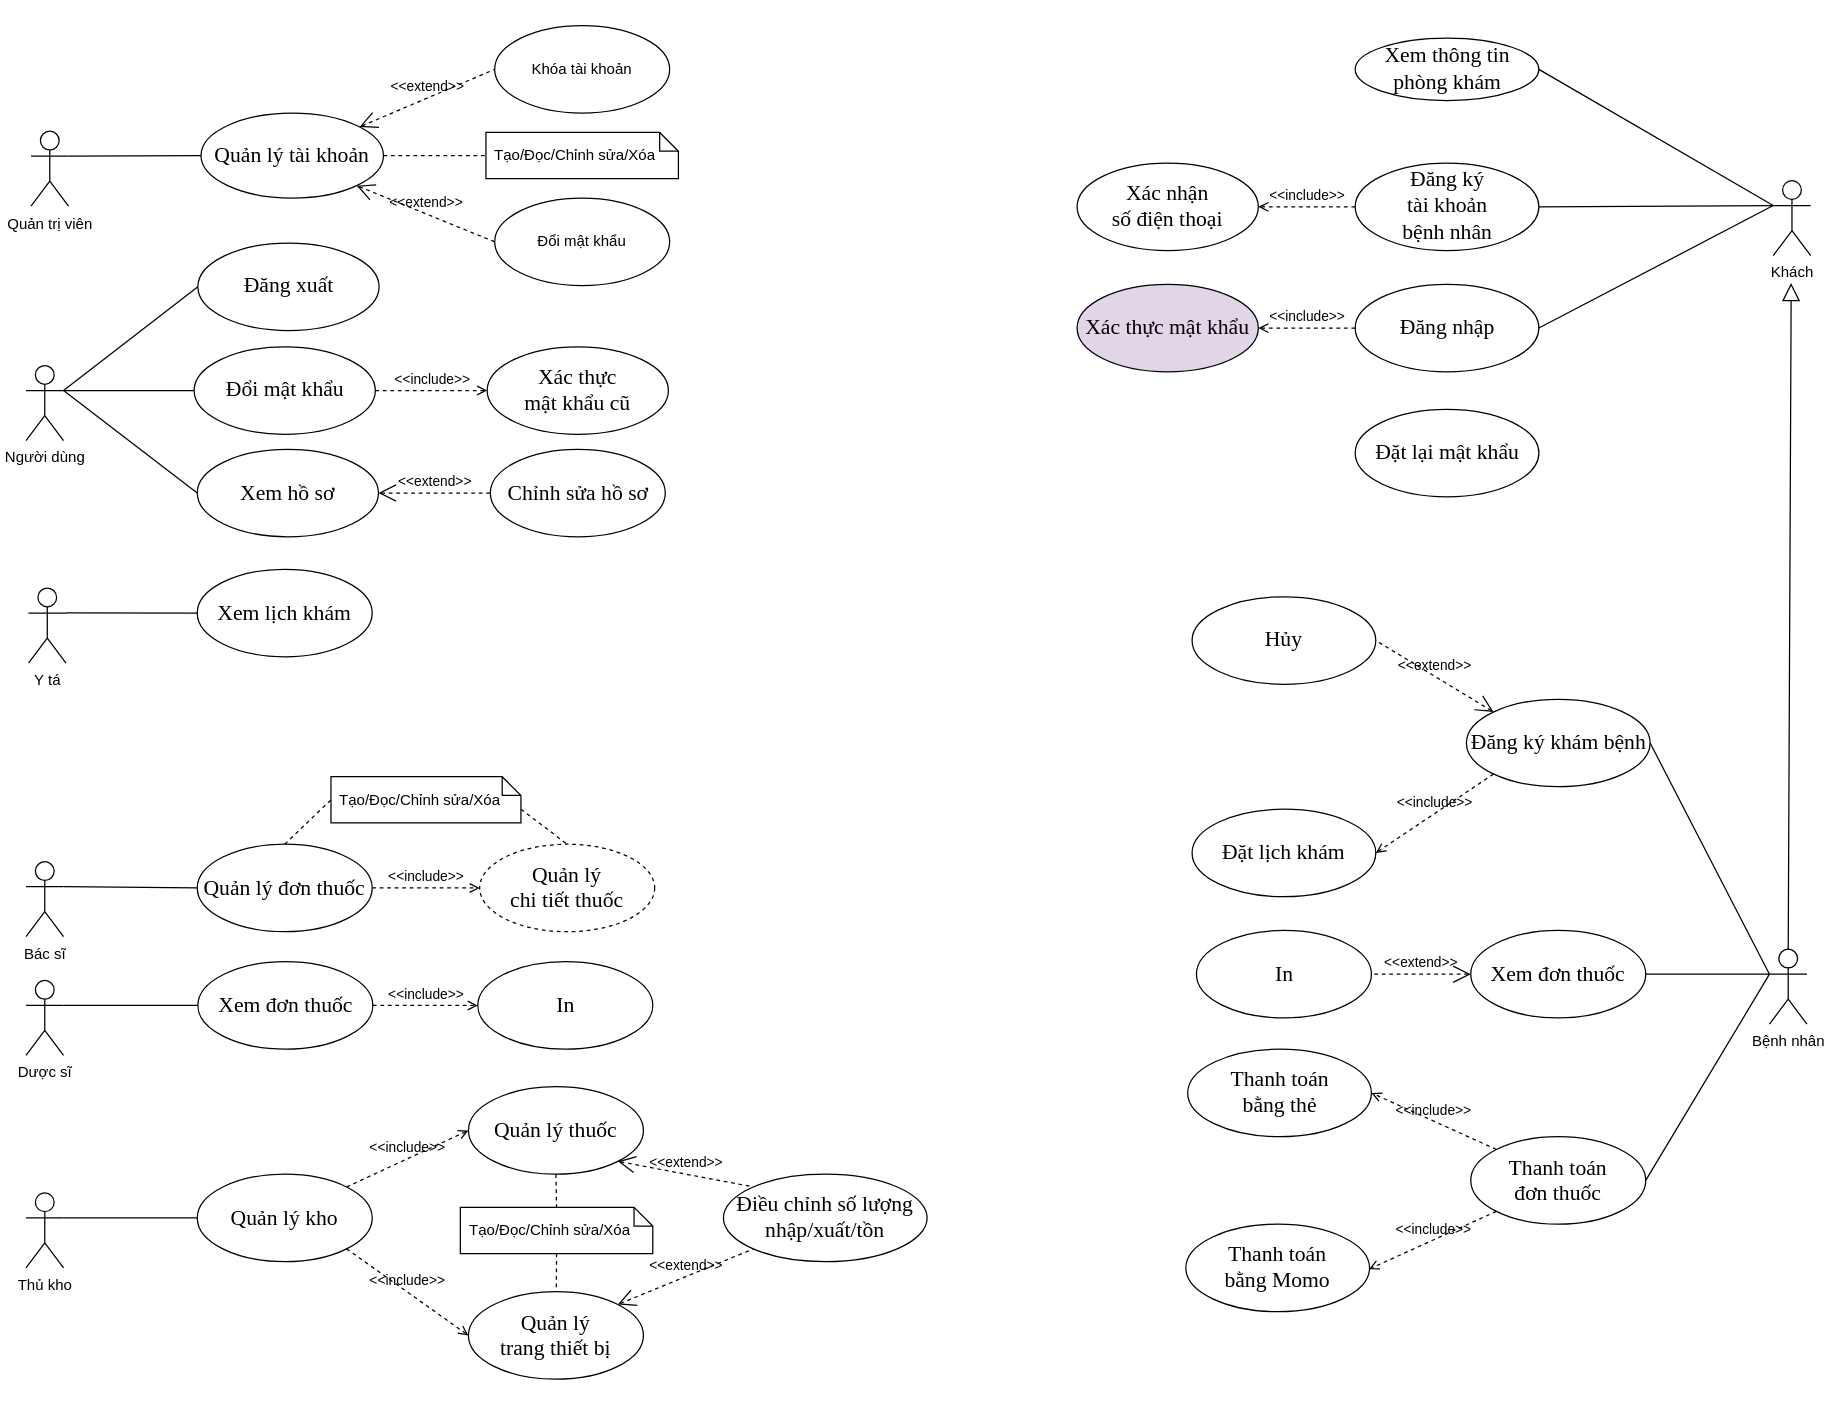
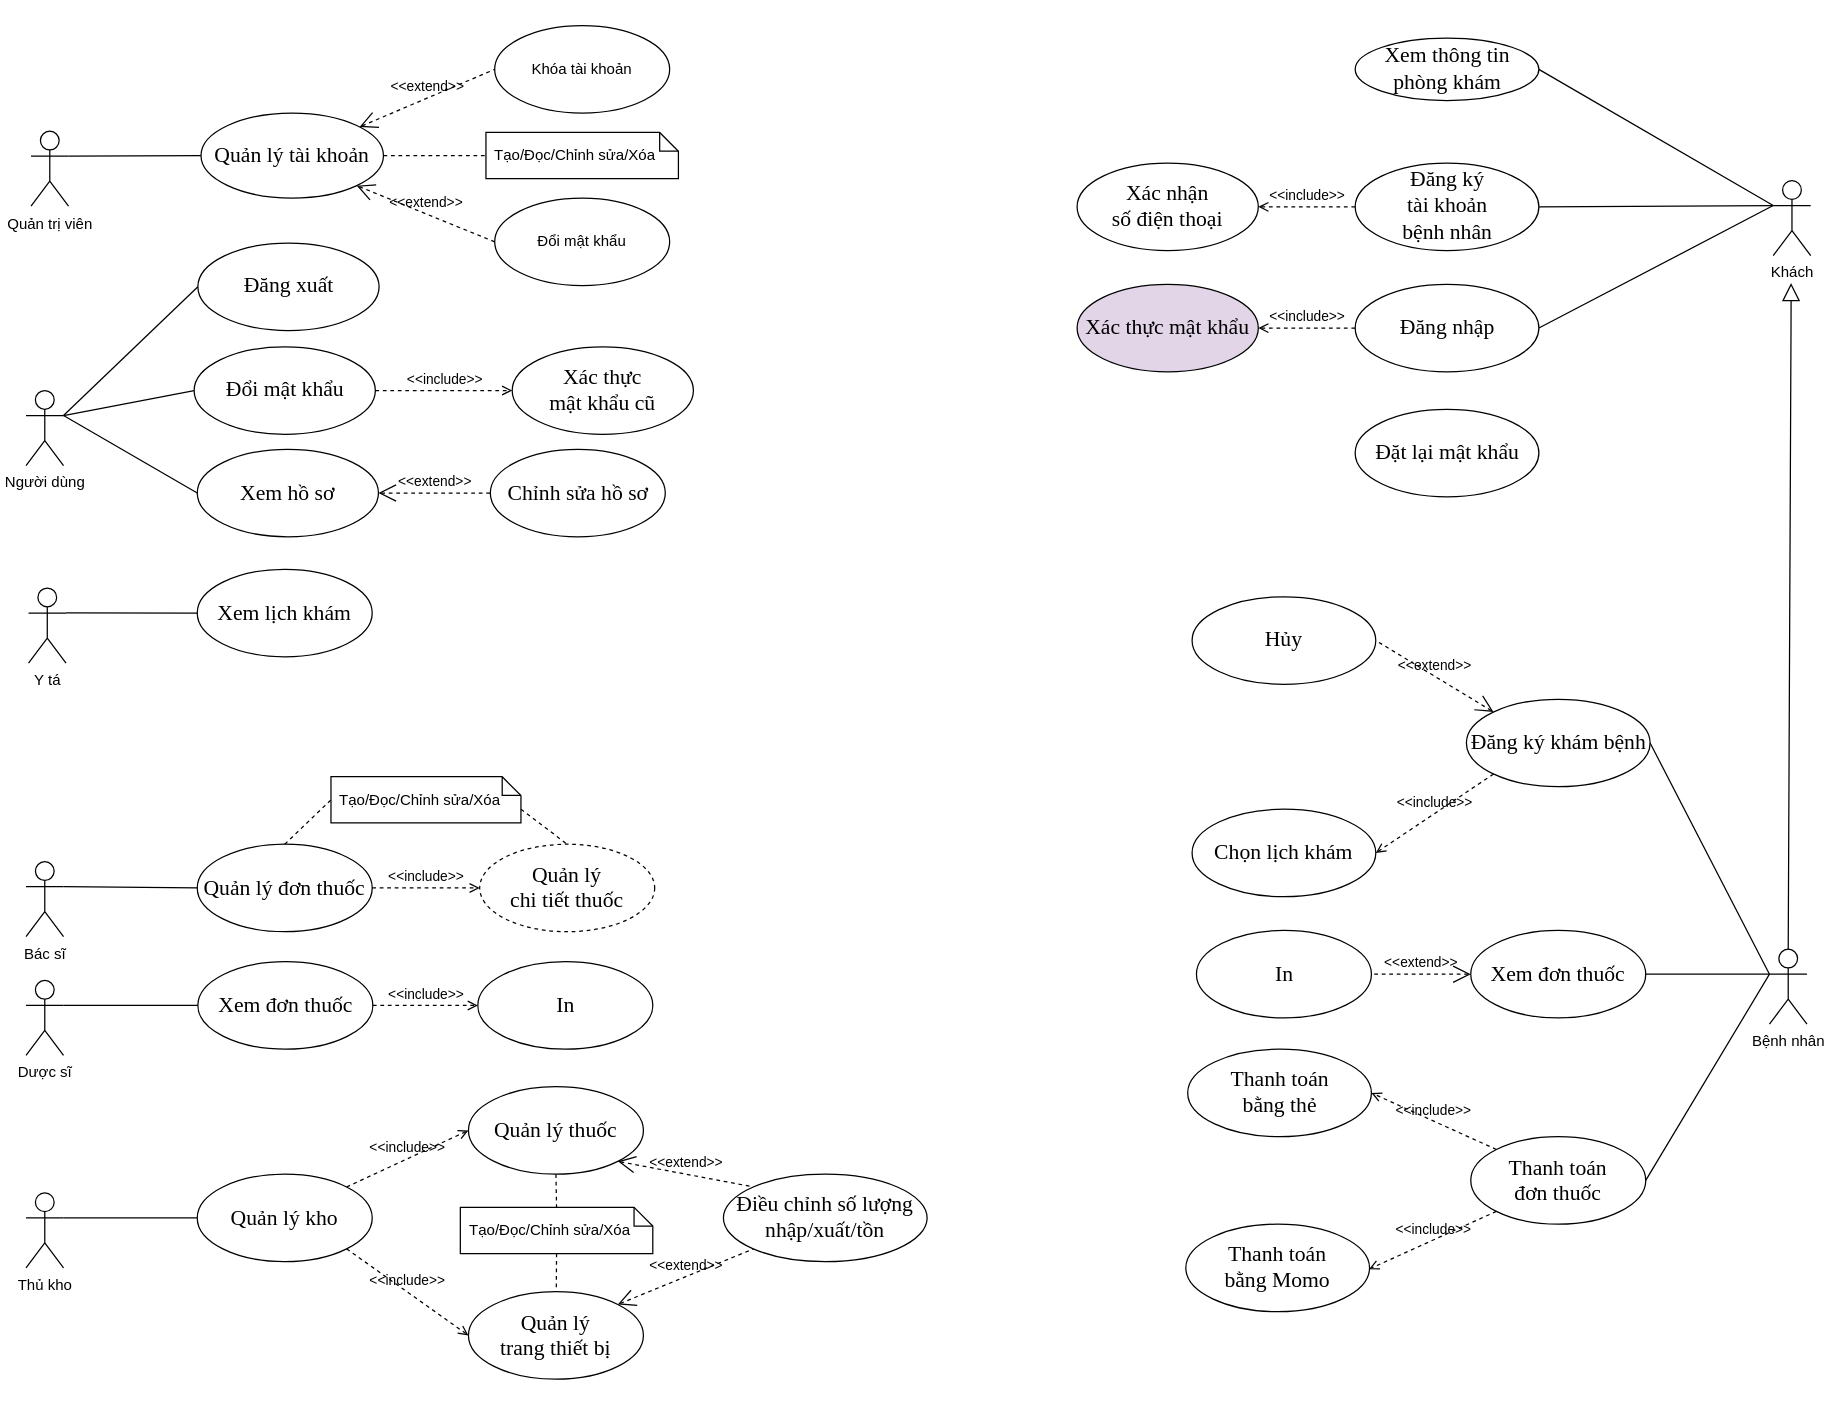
- <mxCell id="44" value="&lt;font face=&quot;times new roman, serif&quot;&gt;&lt;span style=&quot;font-size: 17.333px&quot;&gt;Xác thực&lt;br&gt;mật khẩu cũ&lt;/span&gt;&lt;/font&gt;" style="ellipse;whiteSpace=wrap;html=1;" parent="1" vertex="1"><mxGeometry x="389" y="277" width="145" height="70" as="geometry" /></mxCell>
+ <mxCell id="44" value="&lt;font face=&quot;times new roman, serif&quot;&gt;&lt;span style=&quot;font-size: 17.333px&quot;&gt;Xác thực&lt;br&gt;mật khẩu cũ&lt;/span&gt;&lt;/font&gt;" style="ellipse;whiteSpace=wrap;html=1;" parent="1" vertex="1"><mxGeometry x="409" y="277" width="145" height="70" as="geometry" /></mxCell>
- <mxCell id="5" value="Người dùng" style="shape=umlActor;verticalLabelPosition=bottom;verticalAlign=top;html=1;" parent="1" vertex="1"><mxGeometry x="20" y="292" width="30" height="60" as="geometry" /></mxCell>
+ <mxCell id="5" value="Người dùng" style="shape=umlActor;verticalLabelPosition=bottom;verticalAlign=top;html=1;" parent="1" vertex="1"><mxGeometry x="20" y="312" width="30" height="60" as="geometry" /></mxCell>
- <mxCell id="24" value="&lt;font face=&quot;times new roman, serif&quot;&gt;&lt;span style=&quot;font-size: 17.333px&quot;&gt;Đặt lịch khám&lt;/span&gt;&lt;/font&gt;" style="ellipse;whiteSpace=wrap;html=1;" parent="1" vertex="1"><mxGeometry x="953" y="647" width="147" height="70" as="geometry" /></mxCell>
+ <mxCell id="24" value="&lt;font face=&quot;times new roman, serif&quot;&gt;&lt;span style=&quot;font-size: 17.333px&quot;&gt;Chọn lịch khám&lt;/span&gt;&lt;/font&gt;" style="ellipse;whiteSpace=wrap;html=1;" parent="1" vertex="1"><mxGeometry x="953" y="647" width="147" height="70" as="geometry" /></mxCell>
